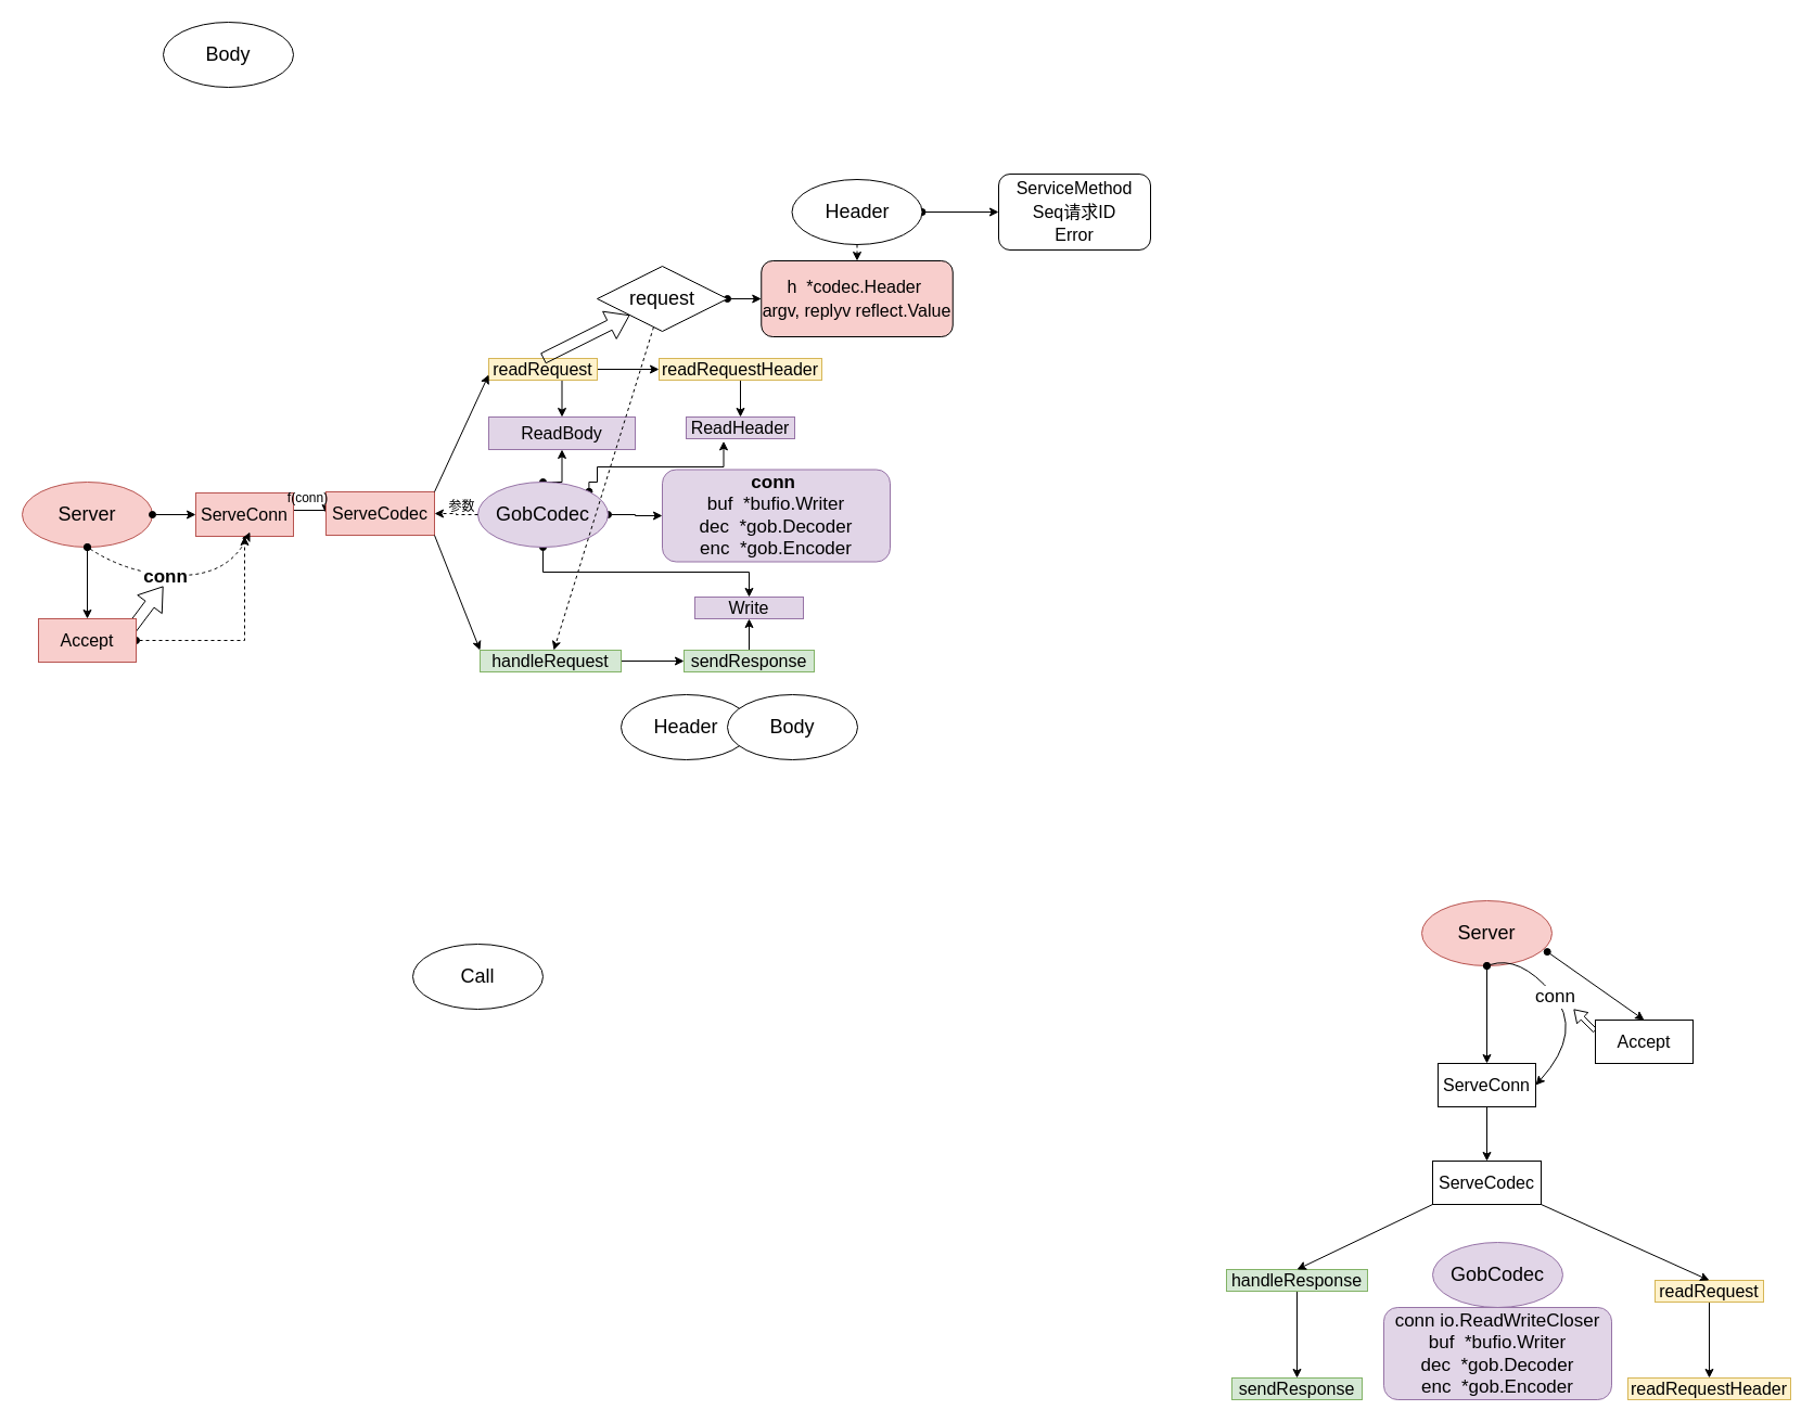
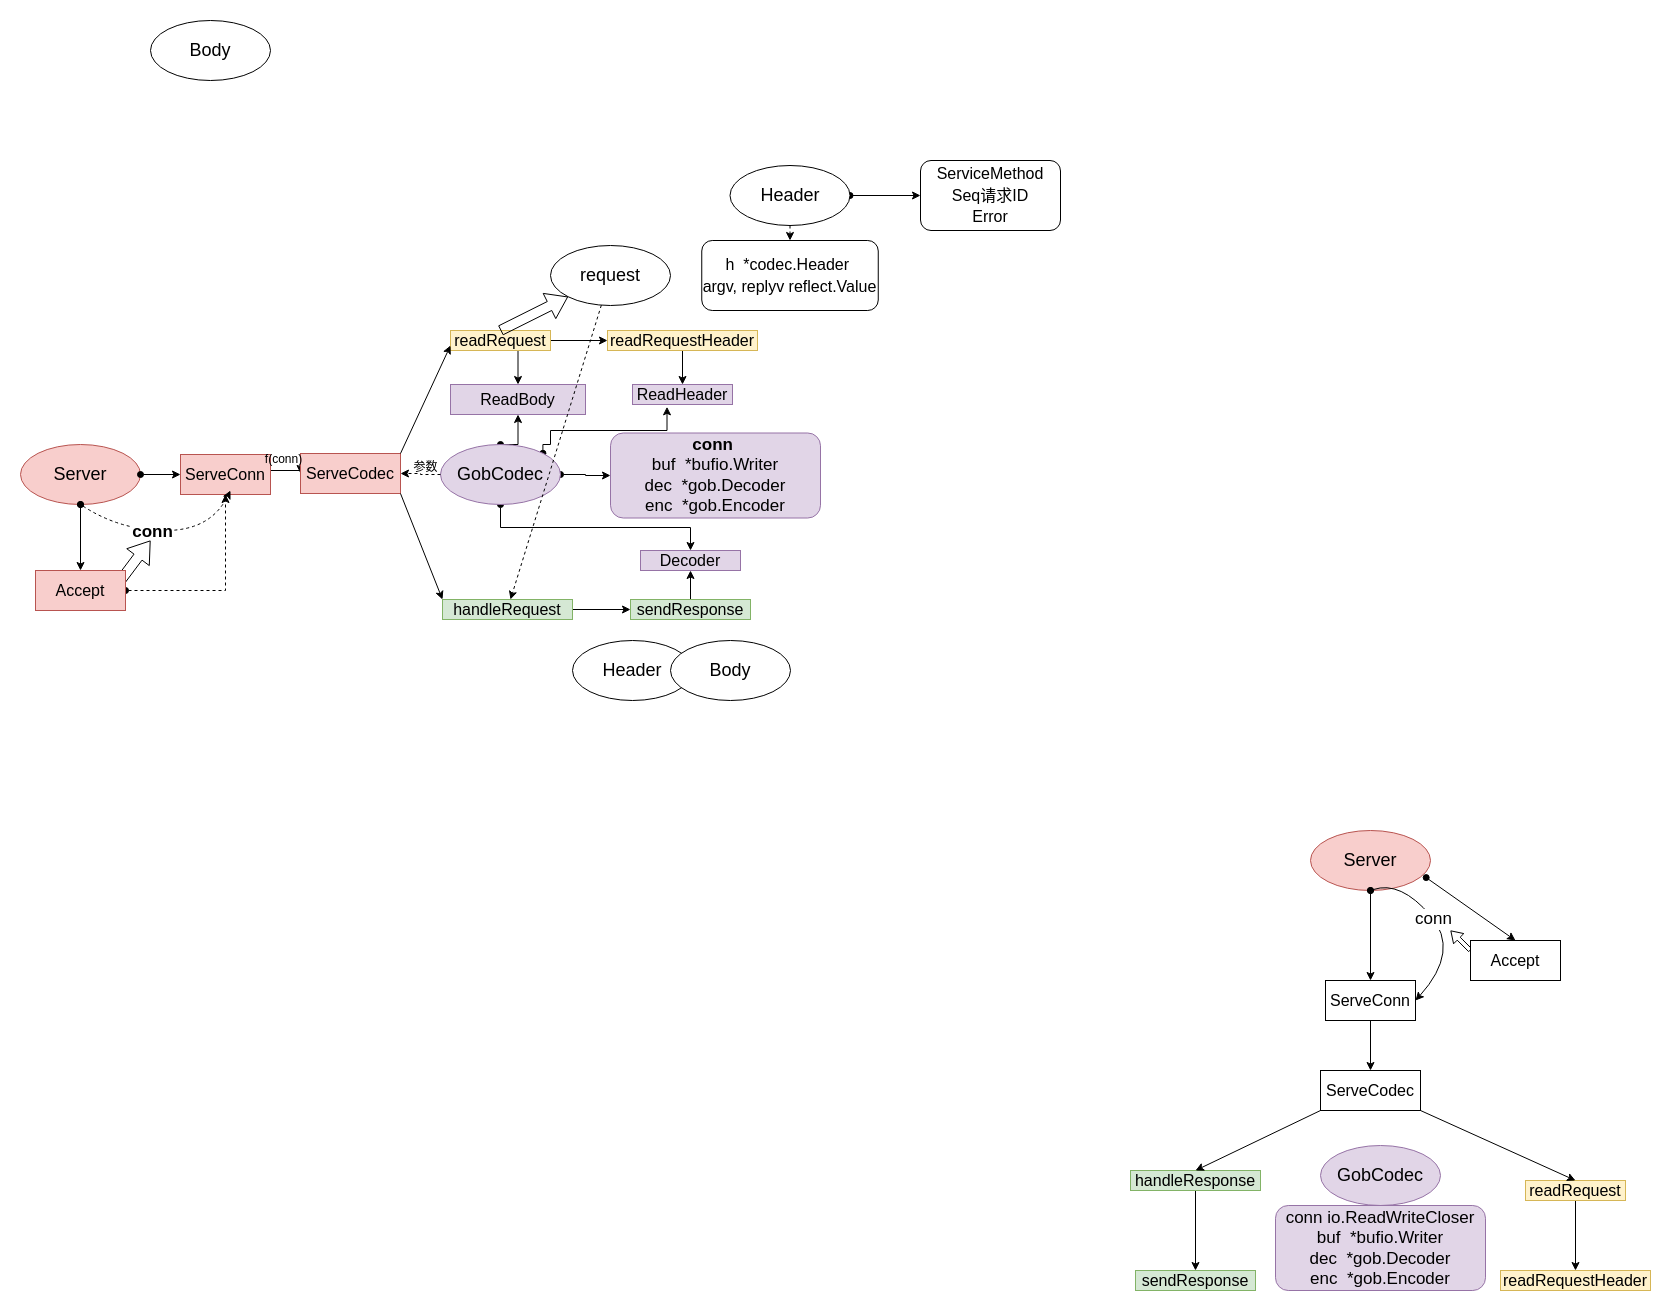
- <mxCell id="61" value="request" style="rhombus;whiteSpace=wrap;html=1;fontSize=18;" vertex="1" parent="1"><mxGeometry x="550" y="245" width="120" height="60" as="geometry" /></mxCell>
+ <mxCell id="61" value="request" style="ellipse;whiteSpace=wrap;html=1;fontSize=18;" vertex="1" parent="1"><mxGeometry x="550" y="245" width="120" height="60" as="geometry" /></mxCell>
- <mxCell id="60" style="edgeStyle=orthogonalEdgeStyle;rounded=0;orthogonalLoop=1;jettySize=auto;html=1;exitX=1;exitY=0.5;exitDx=0;exitDy=0;entryX=0;entryY=0.5;entryDx=0;entryDy=0;fontColor=#000000;startArrow=oval;startFill=1;" edge="1" parent="1" source="61" target="62"><mxGeometry relative="1" as="geometry" /></mxCell>
- <mxCell id="62" value="&lt;div&gt;&lt;span style=&quot;font-size: 16px;&quot;&gt;h&amp;nbsp; *codec.Header&amp;nbsp;&lt;/span&gt;&lt;/div&gt;&lt;div&gt;&lt;span style=&quot;font-size: 16px;&quot;&gt;&lt;span style=&quot;&quot;&gt; &lt;/span&gt;argv, replyv reflect.Value&lt;/span&gt;&lt;/div&gt;" style="rounded=1;whiteSpace=wrap;html=1;fontSize=18;fillColor=#f8cecc;" vertex="1" parent="1"><mxGeometry x="701.25" y="240" width="176.5" height="70" as="geometry" /></mxCell>
+ <mxCell id="62" value="&lt;div&gt;&lt;span style=&quot;font-size: 16px;&quot;&gt;h&amp;nbsp; *codec.Header&amp;nbsp;&lt;/span&gt;&lt;/div&gt;&lt;div&gt;&lt;span style=&quot;font-size: 16px;&quot;&gt;&lt;span style=&quot;&quot;&gt; &lt;/span&gt;argv, replyv reflect.Value&lt;/span&gt;&lt;/div&gt;" style="rounded=1;whiteSpace=wrap;html=1;fontSize=18;" vertex="1" parent="1"><mxGeometry x="701.25" y="240" width="176.5" height="70" as="geometry" /></mxCell>
- <mxCell id="57" value="Write" style="whiteSpace=wrap;html=1;fontSize=16;fillColor=#e1d5e7;strokeColor=#9673a6;" vertex="1" parent="1"><mxGeometry x="640" y="550" width="100" height="20" as="geometry" /></mxCell>
+ <mxCell id="57" value="Decoder" style="whiteSpace=wrap;html=1;fontSize=16;fillColor=#e1d5e7;strokeColor=#9673a6;" vertex="1" parent="1"><mxGeometry x="640" y="550" width="100" height="20" as="geometry" /></mxCell>
- <mxCell id="68" value="&lt;font style=&quot;font-size: 18px;&quot;&gt;Call&lt;/font&gt;" style="ellipse;whiteSpace=wrap;html=1;" vertex="1" parent="1"><mxGeometry x="380" y="870" width="120" height="60" as="geometry" /></mxCell>
